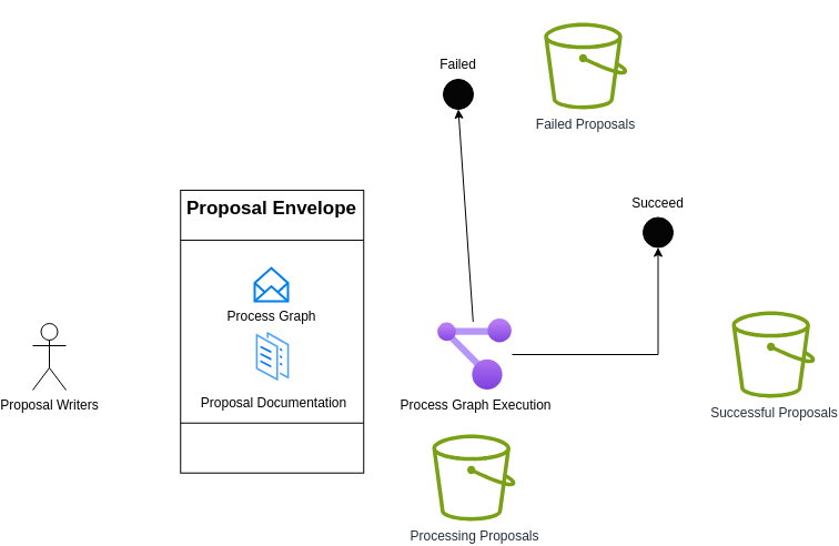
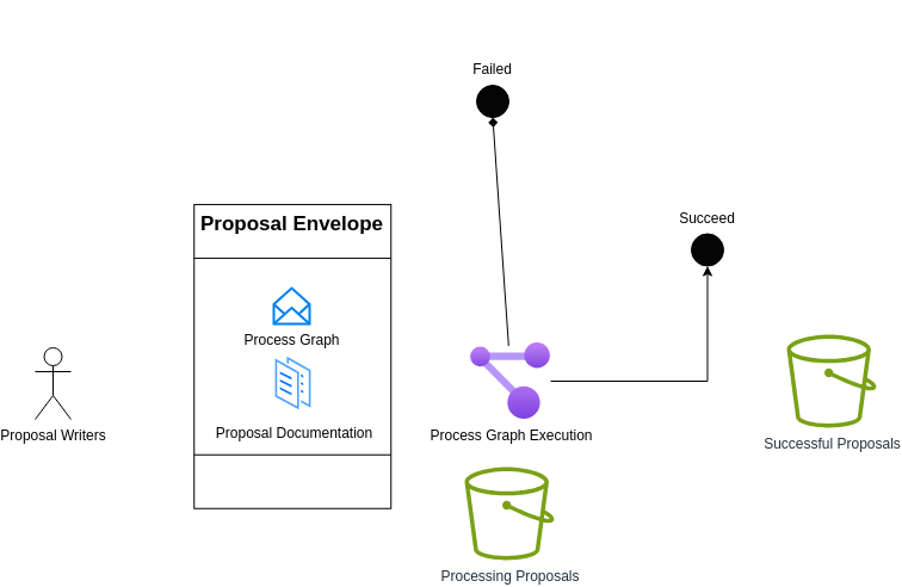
- <mxCell id="12" value="Failed Proposals" style="sketch=0;outlineConnect=0;fontColor=#232F3E;gradientColor=none;fillColor=#7AA116;strokeColor=none;dashed=0;verticalLabelPosition=bottom;verticalAlign=top;align=center;html=1;fontSize=12;fontStyle=0;aspect=fixed;pointerEvents=1;shape=mxgraph.aws4.bucket;" vertex="1" parent="1"><mxGeometry x="480.75" y="20" width="75" height="78" as="geometry" /></mxCell>
- <mxCell id="8" value="" style="endArrow=classic;html=1;rounded=0;exitX=0.475;exitY=0.038;exitDx=0;exitDy=0;exitPerimeter=0;entryX=0.5;entryY=1;entryDx=0;entryDy=0;" edge="1" parent="1" source="7" target="9"><mxGeometry width="50" height="50" relative="1" as="geometry"><mxPoint x="430" y="221" as="sourcePoint" /><mxPoint x="400" y="171" as="targetPoint" /></mxGeometry></mxCell>
+ <mxCell id="8" value="" style="endArrow=diamond;html=1;rounded=0;exitX=0.475;exitY=0.038;exitDx=0;exitDy=0;exitPerimeter=0;entryX=0.5;entryY=1;entryDx=0;entryDy=0;" edge="1" parent="1" source="7" target="9"><mxGeometry width="50" height="50" relative="1" as="geometry"><mxPoint x="430" y="221" as="sourcePoint" /><mxPoint x="400" y="171" as="targetPoint" /></mxGeometry></mxCell>
